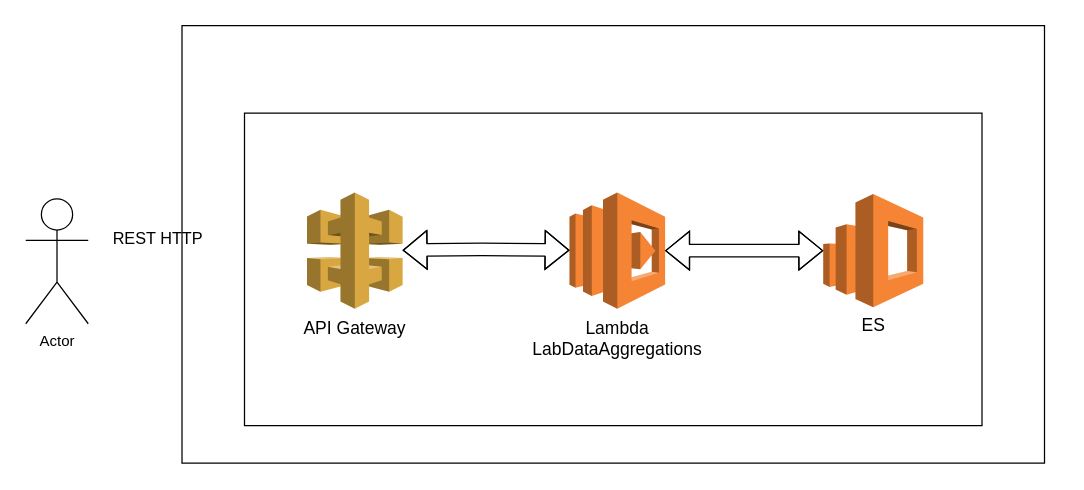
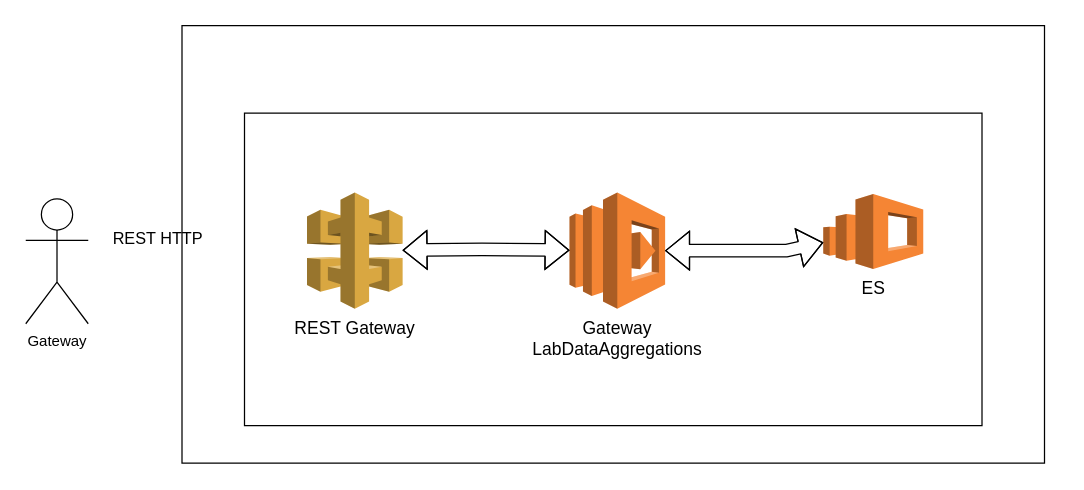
- <mxCell id="10" value="&lt;font style=&quot;font-size: 14px&quot;&gt;ES&lt;/font&gt;" style="outlineConnect=0;dashed=0;verticalLabelPosition=bottom;verticalAlign=top;align=center;html=1;shape=mxgraph.aws3.elasticsearch_service;fillColor=#F58534;gradientColor=none;" vertex="1" parent="1"><mxGeometry x="658" y="154.75" width="80" height="90.5" as="geometry" /></mxCell>
+ <mxCell id="10" value="&lt;font style=&quot;font-size: 14px&quot;&gt;ES&lt;/font&gt;" style="outlineConnect=0;dashed=0;verticalLabelPosition=bottom;verticalAlign=top;align=center;html=1;shape=mxgraph.aws3.elasticsearch_service;fillColor=#F58534;gradientColor=none;" vertex="1" parent="1"><mxGeometry x="658" y="154.75" width="80" height="60" as="geometry" /></mxCell>
- <mxCell id="6" value="&lt;font style=&quot;font-size: 14px&quot;&gt;API Gateway&lt;/font&gt;" style="outlineConnect=0;dashed=0;verticalLabelPosition=bottom;verticalAlign=top;align=center;html=1;shape=mxgraph.aws3.api_gateway;fillColor=#D9A741;gradientColor=none;" vertex="1" parent="1"><mxGeometry x="245" y="153.5" width="76.5" height="93" as="geometry" /></mxCell>
+ <mxCell id="6" value="&lt;font style=&quot;font-size: 14px&quot;&gt;REST Gateway&lt;/font&gt;" style="outlineConnect=0;dashed=0;verticalLabelPosition=bottom;verticalAlign=top;align=center;html=1;shape=mxgraph.aws3.api_gateway;fillColor=#D9A741;gradientColor=none;" vertex="1" parent="1"><mxGeometry x="245" y="153.5" width="76.5" height="93" as="geometry" /></mxCell>
- <mxCell id="5" value="&lt;font style=&quot;font-size: 14px&quot;&gt;Lambda&lt;br&gt;LabDataAggregations&lt;br&gt;&lt;/font&gt;" style="outlineConnect=0;dashed=0;verticalLabelPosition=bottom;verticalAlign=top;align=center;html=1;shape=mxgraph.aws3.lambda;fillColor=#F58534;gradientColor=none;" vertex="1" parent="1"><mxGeometry x="455" y="153.5" width="76.5" height="93" as="geometry" /></mxCell>
+ <mxCell id="5" value="&lt;font style=&quot;font-size: 14px&quot;&gt;Gateway&lt;br&gt;LabDataAggregations&lt;br&gt;&lt;/font&gt;" style="outlineConnect=0;dashed=0;verticalLabelPosition=bottom;verticalAlign=top;align=center;html=1;shape=mxgraph.aws3.lambda;fillColor=#F58534;gradientColor=none;" vertex="1" parent="1"><mxGeometry x="455" y="153.5" width="76.5" height="93" as="geometry" /></mxCell>
- <mxCell id="9" value="Actor" style="shape=umlActor;verticalLabelPosition=bottom;verticalAlign=top;html=1;outlineConnect=0;" vertex="1" parent="1"><mxGeometry x="20" y="158.5" width="50" height="100" as="geometry" /></mxCell>
+ <mxCell id="9" value="Gateway" style="shape=umlActor;verticalLabelPosition=bottom;verticalAlign=top;html=1;outlineConnect=0;" vertex="1" parent="1"><mxGeometry x="20" y="158.5" width="50" height="100" as="geometry" /></mxCell>
